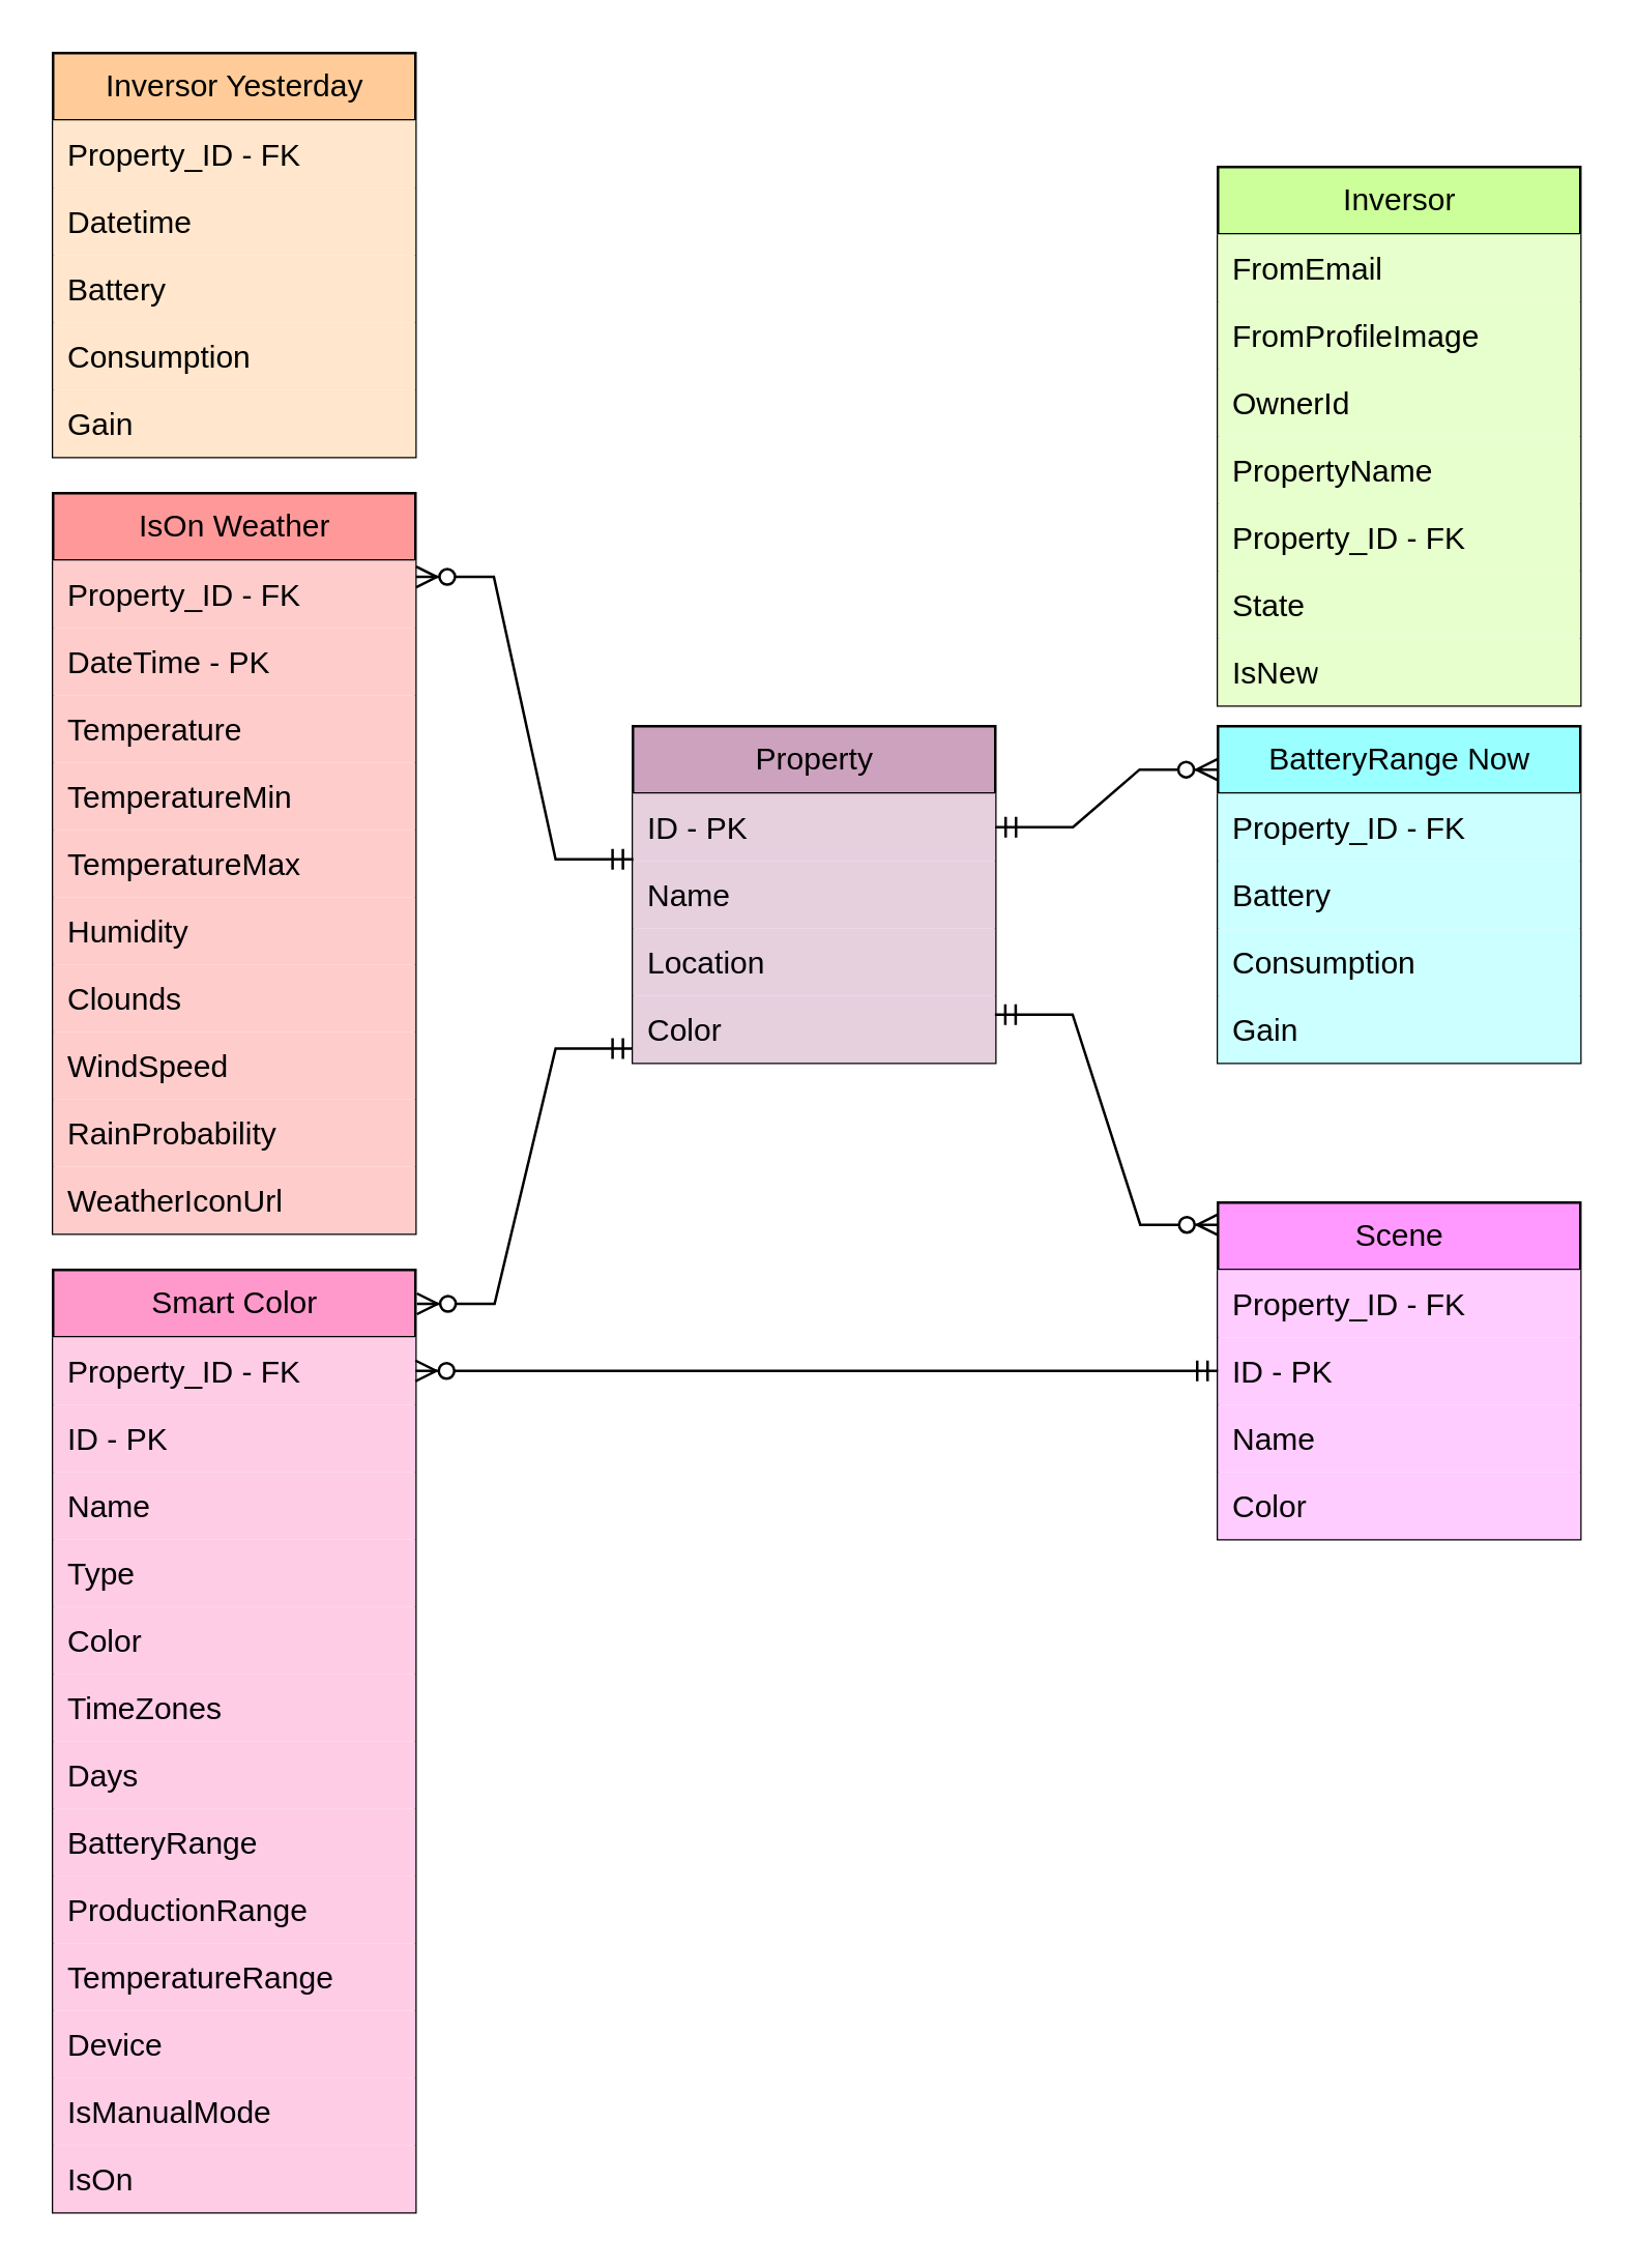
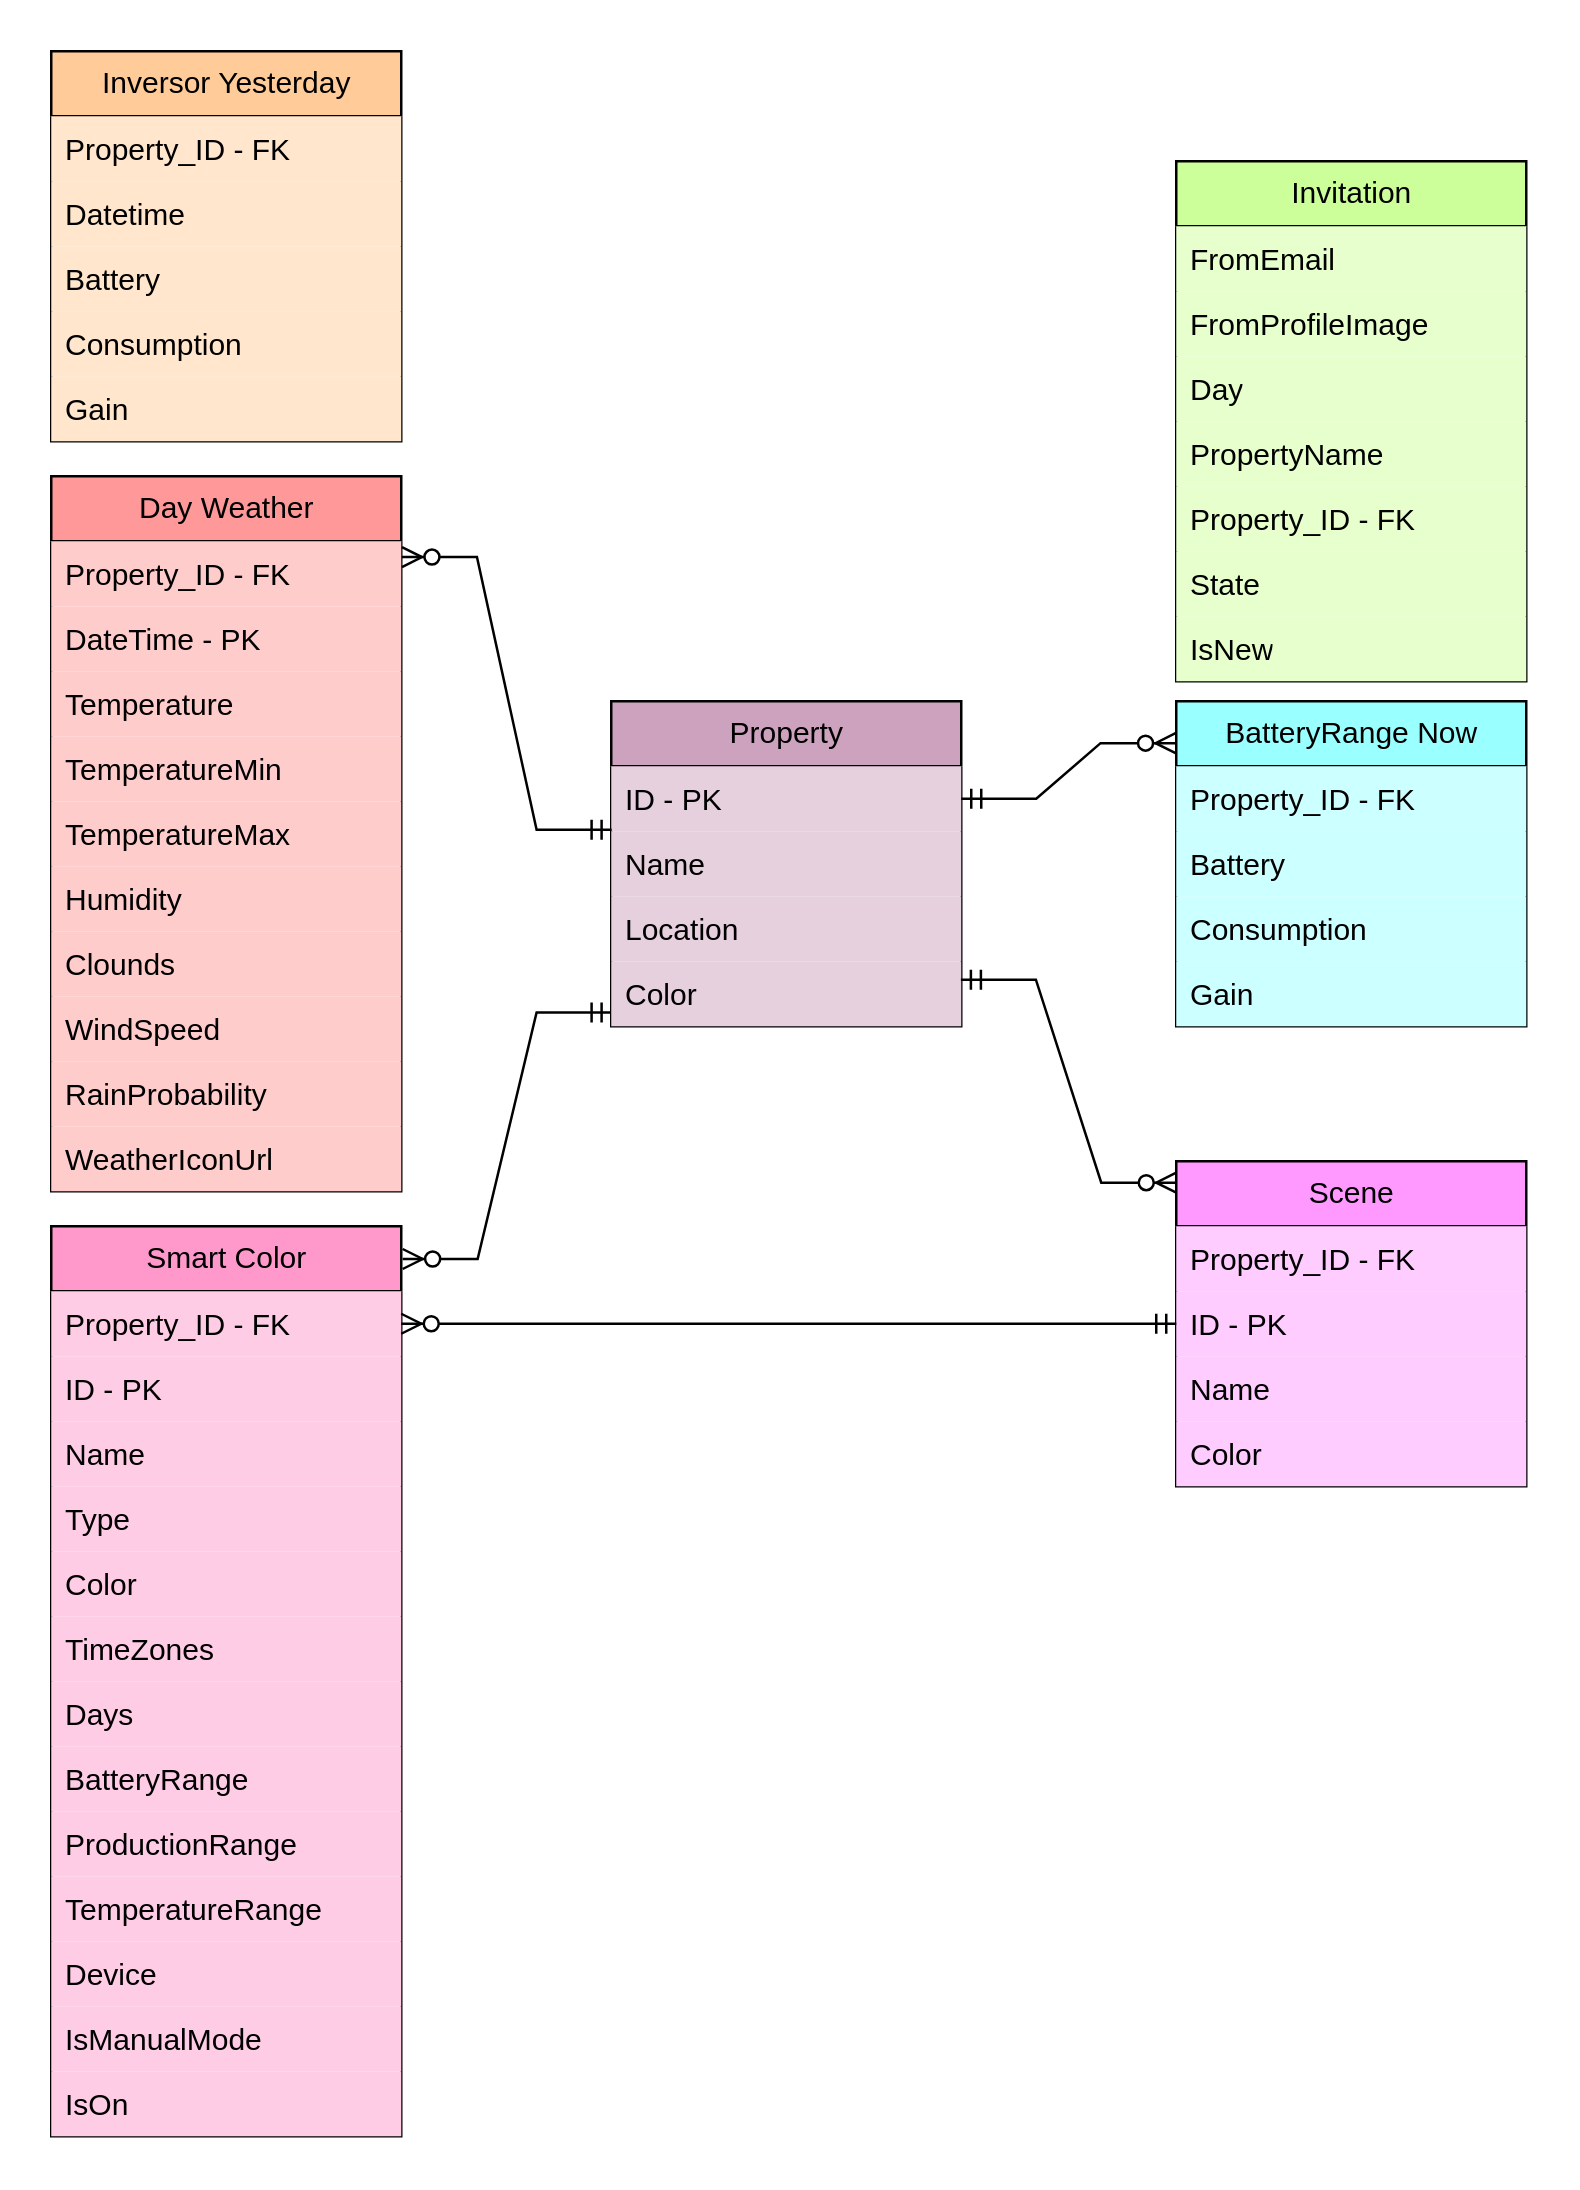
- <mxCell id="8" value="Inversor" style="swimlane;fontStyle=0;childLayout=stackLayout;horizontal=1;startSize=26;fillColor=#CCFF99;horizontalStack=0;resizeParent=1;resizeParentMax=0;resizeLast=0;collapsible=1;marginBottom=0;html=1;" parent="1" vertex="1"><mxGeometry x="470" y="64" width="140" height="208" as="geometry" /></mxCell>
+ <mxCell id="8" value="Invitation" style="swimlane;fontStyle=0;childLayout=stackLayout;horizontal=1;startSize=26;fillColor=#CCFF99;horizontalStack=0;resizeParent=1;resizeParentMax=0;resizeLast=0;collapsible=1;marginBottom=0;html=1;" parent="1" vertex="1"><mxGeometry x="470" y="64" width="140" height="208" as="geometry" /></mxCell>
- <mxCell id="11" value="OwnerId" style="text;strokeColor=none;fillColor=#E6FFCC;align=left;verticalAlign=top;spacingLeft=4;spacingRight=4;overflow=hidden;rotatable=0;points=[[0,0.5],[1,0.5]];portConstraint=eastwest;whiteSpace=wrap;html=1;" parent="8" vertex="1"><mxGeometry y="78" width="140" height="26" as="geometry" /></mxCell>
+ <mxCell id="11" value="Day" style="text;strokeColor=none;fillColor=#E6FFCC;align=left;verticalAlign=top;spacingLeft=4;spacingRight=4;overflow=hidden;rotatable=0;points=[[0,0.5],[1,0.5]];portConstraint=eastwest;whiteSpace=wrap;html=1;" parent="8" vertex="1"><mxGeometry y="78" width="140" height="26" as="geometry" /></mxCell>
- <mxCell id="35" value="IsOn Weather" style="swimlane;fontStyle=0;childLayout=stackLayout;horizontal=1;startSize=26;fillColor=#FF9999;horizontalStack=0;resizeParent=1;resizeParentMax=0;resizeLast=0;collapsible=1;marginBottom=0;html=1;" parent="1" vertex="1"><mxGeometry x="20" y="190" width="140" height="286" as="geometry" /></mxCell>
+ <mxCell id="35" value="Day Weather" style="swimlane;fontStyle=0;childLayout=stackLayout;horizontal=1;startSize=26;fillColor=#FF9999;horizontalStack=0;resizeParent=1;resizeParentMax=0;resizeLast=0;collapsible=1;marginBottom=0;html=1;" parent="1" vertex="1"><mxGeometry x="20" y="190" width="140" height="286" as="geometry" /></mxCell>
